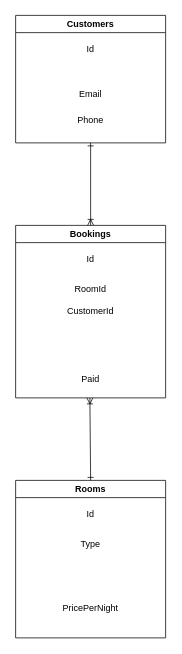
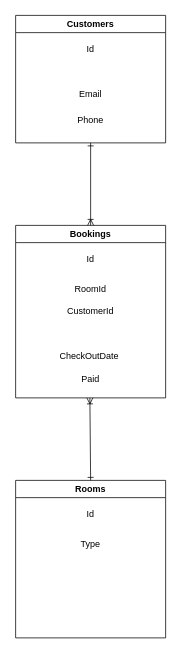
+ <mxCell id="14" value="CheckOutDate&amp;nbsp;" style="text;html=1;align=center;verticalAlign=middle;whiteSpace=wrap;rounded=0;" vertex="1" parent="10"><mxGeometry y="160" width="200" height="30" as="geometry" /></mxCell>
- <mxCell id="5" value="PricePerNight" style="text;html=1;align=center;verticalAlign=middle;whiteSpace=wrap;rounded=0;" vertex="1" parent="2"><mxGeometry y="140" width="200" height="60" as="geometry" /></mxCell>
